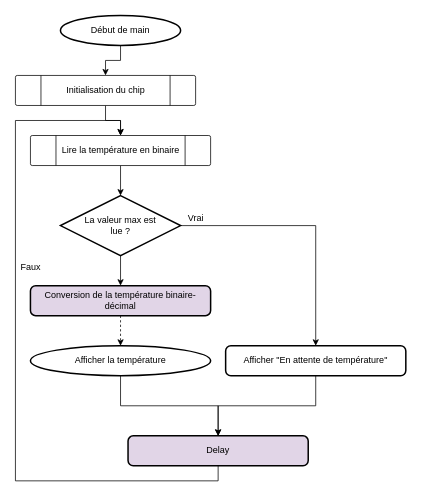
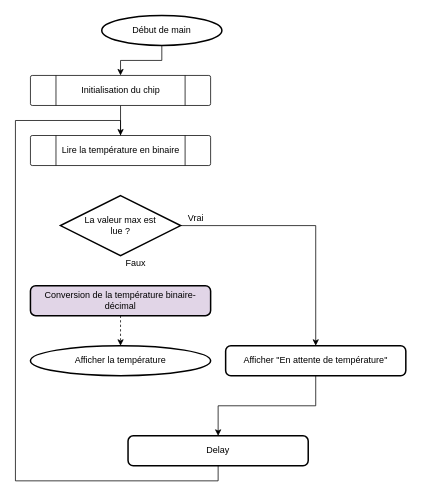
- <mxCell id="3" value="Début de main" style="strokeWidth=2;html=1;shape=mxgraph.flowchart.start_1;whiteSpace=wrap;" parent="1" vertex="1"><mxGeometry x="80" y="20" width="160" height="40" as="geometry" /></mxCell>
+ <mxCell id="3" value="Début de main" style="strokeWidth=2;html=1;shape=mxgraph.flowchart.start_1;whiteSpace=wrap;" parent="1" vertex="1"><mxGeometry x="135" y="20" width="160" height="40" as="geometry" /></mxCell>
- <mxCell id="5" value="Initialisation du chip" style="verticalLabelPosition=middle;verticalAlign=middle;html=1;shape=process;whiteSpace=wrap;rounded=1;size=0.14;arcSize=6;labelPosition=center;align=center;" parent="1" vertex="1"><mxGeometry x="20" y="100" width="240" height="40" as="geometry" /></mxCell>
+ <mxCell id="5" value="Initialisation du chip" style="verticalLabelPosition=middle;verticalAlign=middle;html=1;shape=process;whiteSpace=wrap;rounded=1;size=0.14;arcSize=6;labelPosition=center;align=center;" parent="1" vertex="1"><mxGeometry x="40" y="100" width="240" height="40" as="geometry" /></mxCell>
- <mxCell id="15" style="edgeStyle=orthogonalEdgeStyle;rounded=0;orthogonalLoop=1;jettySize=auto;html=1;exitX=0.5;exitY=1;exitDx=0;exitDy=0;entryX=0.5;entryY=0;entryDx=0;entryDy=0;" parent="1" source="16" target="7" edge="1"><mxGeometry relative="1" as="geometry"><Array as="points"><mxPoint x="290" y="640" /><mxPoint x="20" y="640" /><mxPoint x="20" y="160" /><mxPoint x="160" y="160" /></Array></mxGeometry></mxCell>
+ <mxCell id="15" style="edgeStyle=orthogonalEdgeStyle;rounded=0;orthogonalLoop=1;jettySize=auto;html=1;exitX=0.5;exitY=1;exitDx=0;exitDy=0;entryX=0.5;entryY=0;entryDx=0;entryDy=0;endArrow=none;" parent="1" source="16" target="7" edge="1"><mxGeometry relative="1" as="geometry"><Array as="points"><mxPoint x="290" y="640" /><mxPoint x="20" y="640" /><mxPoint x="20" y="160" /><mxPoint x="160" y="160" /></Array></mxGeometry></mxCell>
- <mxCell id="6" style="edgeStyle=orthogonalEdgeStyle;rounded=0;orthogonalLoop=1;jettySize=auto;html=1;exitX=0.5;exitY=1;exitDx=0;exitDy=0;entryX=0.5;entryY=0;entryDx=0;entryDy=0;entryPerimeter=0;" parent="1" source="7" target="10" edge="1"><mxGeometry relative="1" as="geometry" /></mxCell>
- <mxCell id="17" value="Faux" style="text;html=1;align=center;verticalAlign=middle;resizable=0;points=[];autosize=1;strokeColor=none;" parent="1" vertex="1"><mxGeometry x="20" y="345" width="40" height="20" as="geometry" /></mxCell>
+ <mxCell id="17" value="Faux" style="text;html=1;align=center;verticalAlign=middle;resizable=0;points=[];autosize=1;strokeColor=none;" parent="1" vertex="1"><mxGeometry x="160" y="340" width="40" height="20" as="geometry" /></mxCell>
- <mxCell id="8" style="edgeStyle=orthogonalEdgeStyle;rounded=0;orthogonalLoop=1;jettySize=auto;html=1;exitX=0.5;exitY=1;exitDx=0;exitDy=0;exitPerimeter=0;entryX=0.5;entryY=0;entryDx=0;entryDy=0;" parent="1" source="10" target="12" edge="1"><mxGeometry relative="1" as="geometry" /></mxCell>
- <mxCell id="13" style="edgeStyle=orthogonalEdgeStyle;rounded=0;orthogonalLoop=1;jettySize=auto;html=1;exitX=0.5;exitY=1;exitDx=0;exitDy=0;entryX=0.5;entryY=0;entryDx=0;entryDy=0;" parent="1" source="14" target="16" edge="1"><mxGeometry relative="1" as="geometry" /></mxCell>
- <mxCell id="16" value="Delay" style="rounded=1;whiteSpace=wrap;html=1;absoluteArcSize=1;arcSize=14;strokeWidth=2;fillColor=#e1d5e7;" parent="1" vertex="1"><mxGeometry x="170" y="580" width="240" height="40" as="geometry" /></mxCell>
+ <mxCell id="16" value="Delay" style="rounded=1;whiteSpace=wrap;html=1;absoluteArcSize=1;arcSize=14;strokeWidth=2;" parent="1" vertex="1"><mxGeometry x="170" y="580" width="240" height="40" as="geometry" /></mxCell>
